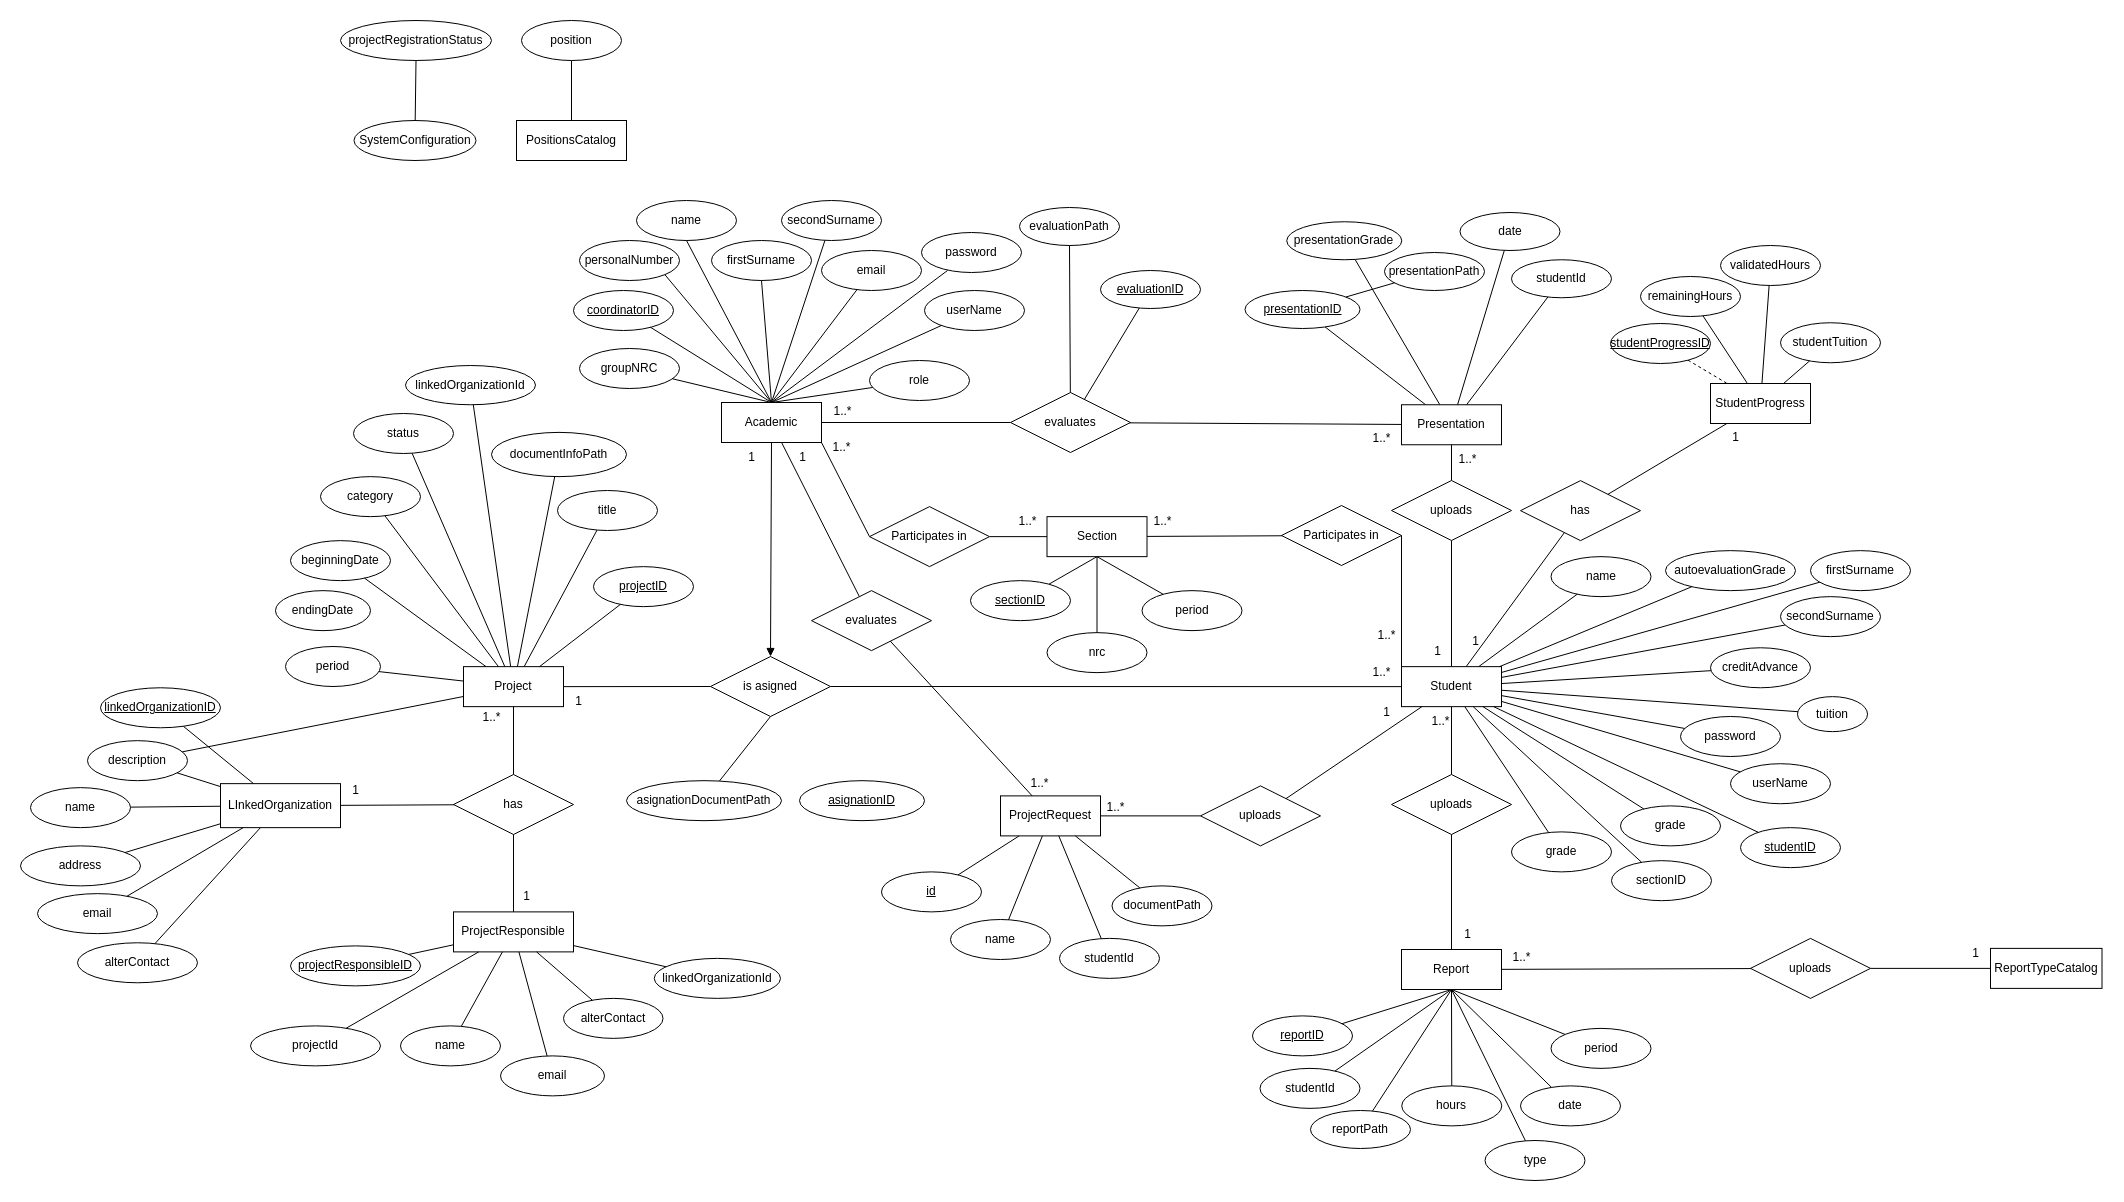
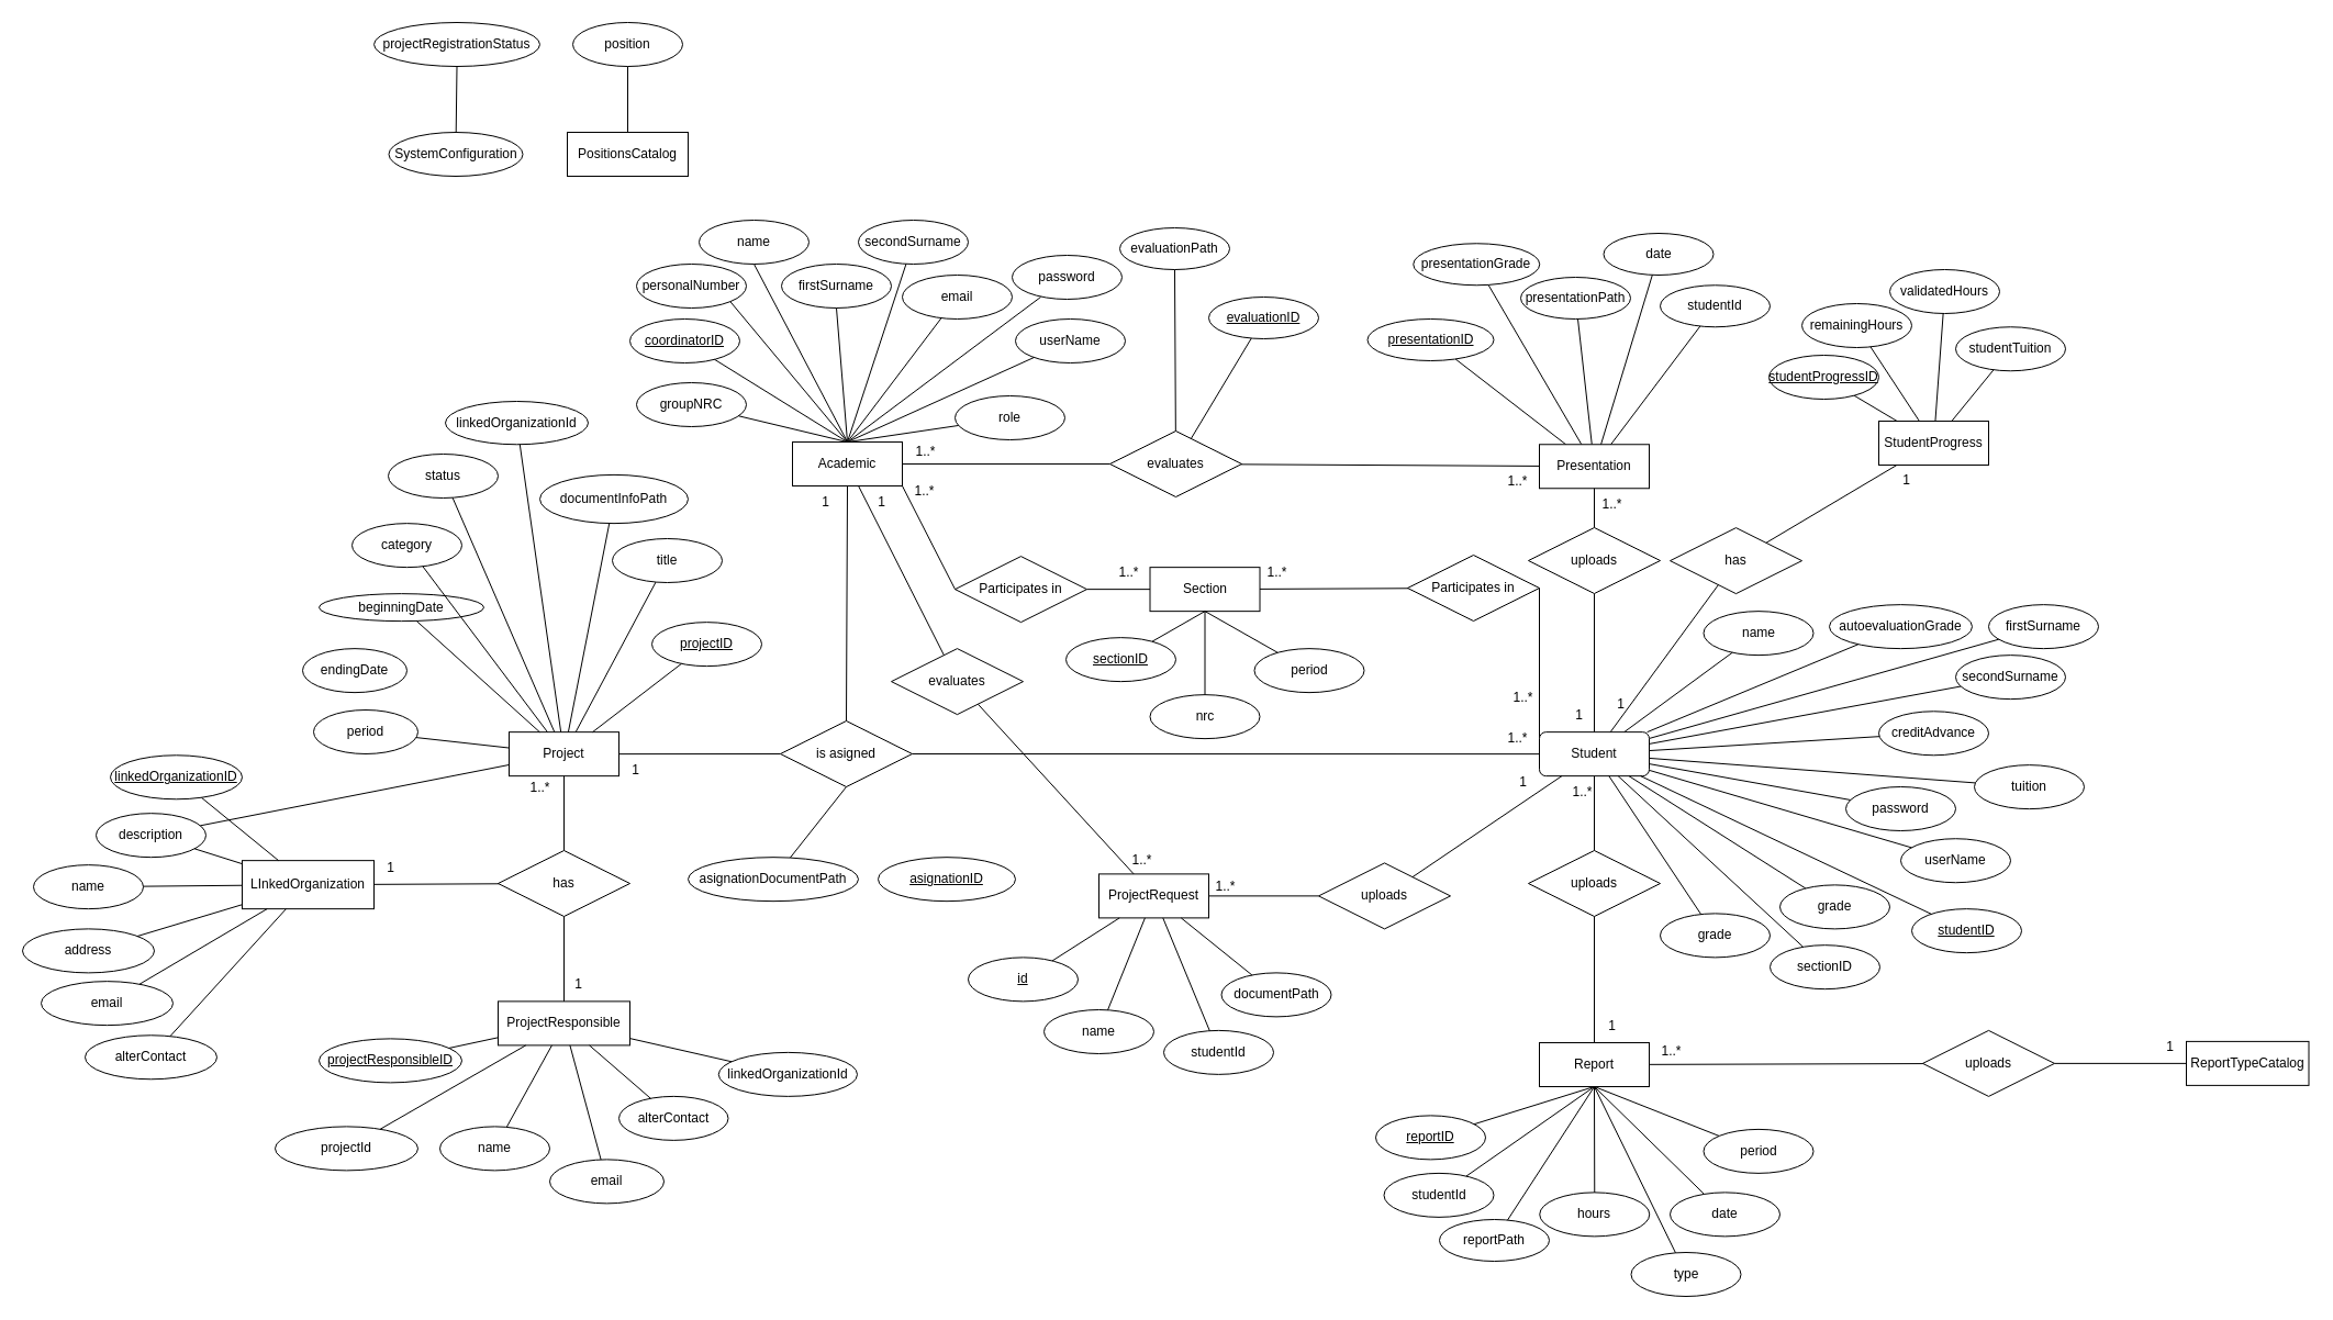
- <mxCell id="61" value="" style="endArrow=none;html=1;rounded=0;" parent="1" source="60" target="78" edge="1"><mxGeometry relative="1" as="geometry"><mxPoint x="1275" y="45" as="sourcePoint" /><mxPoint x="1372" y="66" as="targetPoint" /></mxGeometry></mxCell>
+ <mxCell id="61" value="" style="endArrow=none;html=1;rounded=0;" parent="1" source="60" target="183" edge="1"><mxGeometry relative="1" as="geometry"><mxPoint x="1275" y="45" as="sourcePoint" /><mxPoint x="1372" y="66" as="targetPoint" /></mxGeometry></mxCell>
- <mxCell id="162" value="studentTuition" style="ellipse;whiteSpace=wrap;html=1;align=center;" parent="1" vertex="1"><mxGeometry x="1780" y="322.25" width="100" height="40" as="geometry" /></mxCell>
+ <mxCell id="162" value="studentTuition" style="ellipse;whiteSpace=wrap;html=1;align=center;" parent="1" vertex="1"><mxGeometry x="1780" y="297.25" width="100" height="40" as="geometry" /></mxCell>
- <mxCell id="164" value="" style="endArrow=none;html=1;rounded=0;dashed=1;" parent="1" source="163" target="159" edge="1"><mxGeometry relative="1" as="geometry"><mxPoint x="1690" y="319.14" as="sourcePoint" /><mxPoint x="1801" y="148.14" as="targetPoint" /></mxGeometry></mxCell>
+ <mxCell id="164" value="" style="endArrow=none;html=1;rounded=0;" parent="1" source="163" target="159" edge="1"><mxGeometry relative="1" as="geometry"><mxPoint x="1690" y="319.14" as="sourcePoint" /><mxPoint x="1801" y="148.14" as="targetPoint" /></mxGeometry></mxCell>
- <mxCell id="14" value="beginningDate" style="ellipse;whiteSpace=wrap;html=1;align=center;" parent="1" vertex="1"><mxGeometry x="290" y="540.14" width="100" height="40" as="geometry" /></mxCell>
+ <mxCell id="14" value="beginningDate" style="ellipse;whiteSpace=wrap;html=1;align=center;" parent="1" vertex="1"><mxGeometry x="290" y="540.14" width="150" height="25" as="geometry" /></mxCell>
- <mxCell id="62" value="" style="endArrow=block;html=1;rounded=0;exitX=0.5;exitY=1;exitDx=0;exitDy=0;entryX=0.5;entryY=0;entryDx=0;entryDy=0;" parent="1" source="17" target="8" edge="1"><mxGeometry relative="1" as="geometry"><mxPoint x="700" y="500" as="sourcePoint" /><mxPoint x="1040" y="660" as="targetPoint" /></mxGeometry></mxCell>
+ <mxCell id="62" value="" style="endArrow=none;html=1;rounded=0;exitX=0.5;exitY=1;exitDx=0;exitDy=0;entryX=0.5;entryY=0;entryDx=0;entryDy=0;" parent="1" source="17" target="8" edge="1"><mxGeometry relative="1" as="geometry"><mxPoint x="700" y="500" as="sourcePoint" /><mxPoint x="1040" y="660" as="targetPoint" /></mxGeometry></mxCell>
- <mxCell id="138" value="Student" style="whiteSpace=wrap;html=1;align=center;" parent="1" vertex="1"><mxGeometry x="1401" y="666.14" width="100" height="40" as="geometry" /></mxCell>
+ <mxCell id="138" value="Student" style="whiteSpace=wrap;html=1;align=center;rounded=1;" parent="1" vertex="1"><mxGeometry x="1401" y="666.14" width="100" height="40" as="geometry" /></mxCell>
- <mxCell id="109" value="tuition" style="ellipse;whiteSpace=wrap;html=1;align=center;fontStyle=0" parent="1" vertex="1"><mxGeometry x="1797" y="696.14" width="70" height="35" as="geometry" /></mxCell>
+ <mxCell id="109" value="tuition" style="ellipse;whiteSpace=wrap;html=1;align=center;fontStyle=0" parent="1" vertex="1"><mxGeometry x="1797" y="696.14" width="100" height="40" as="geometry" /></mxCell>
